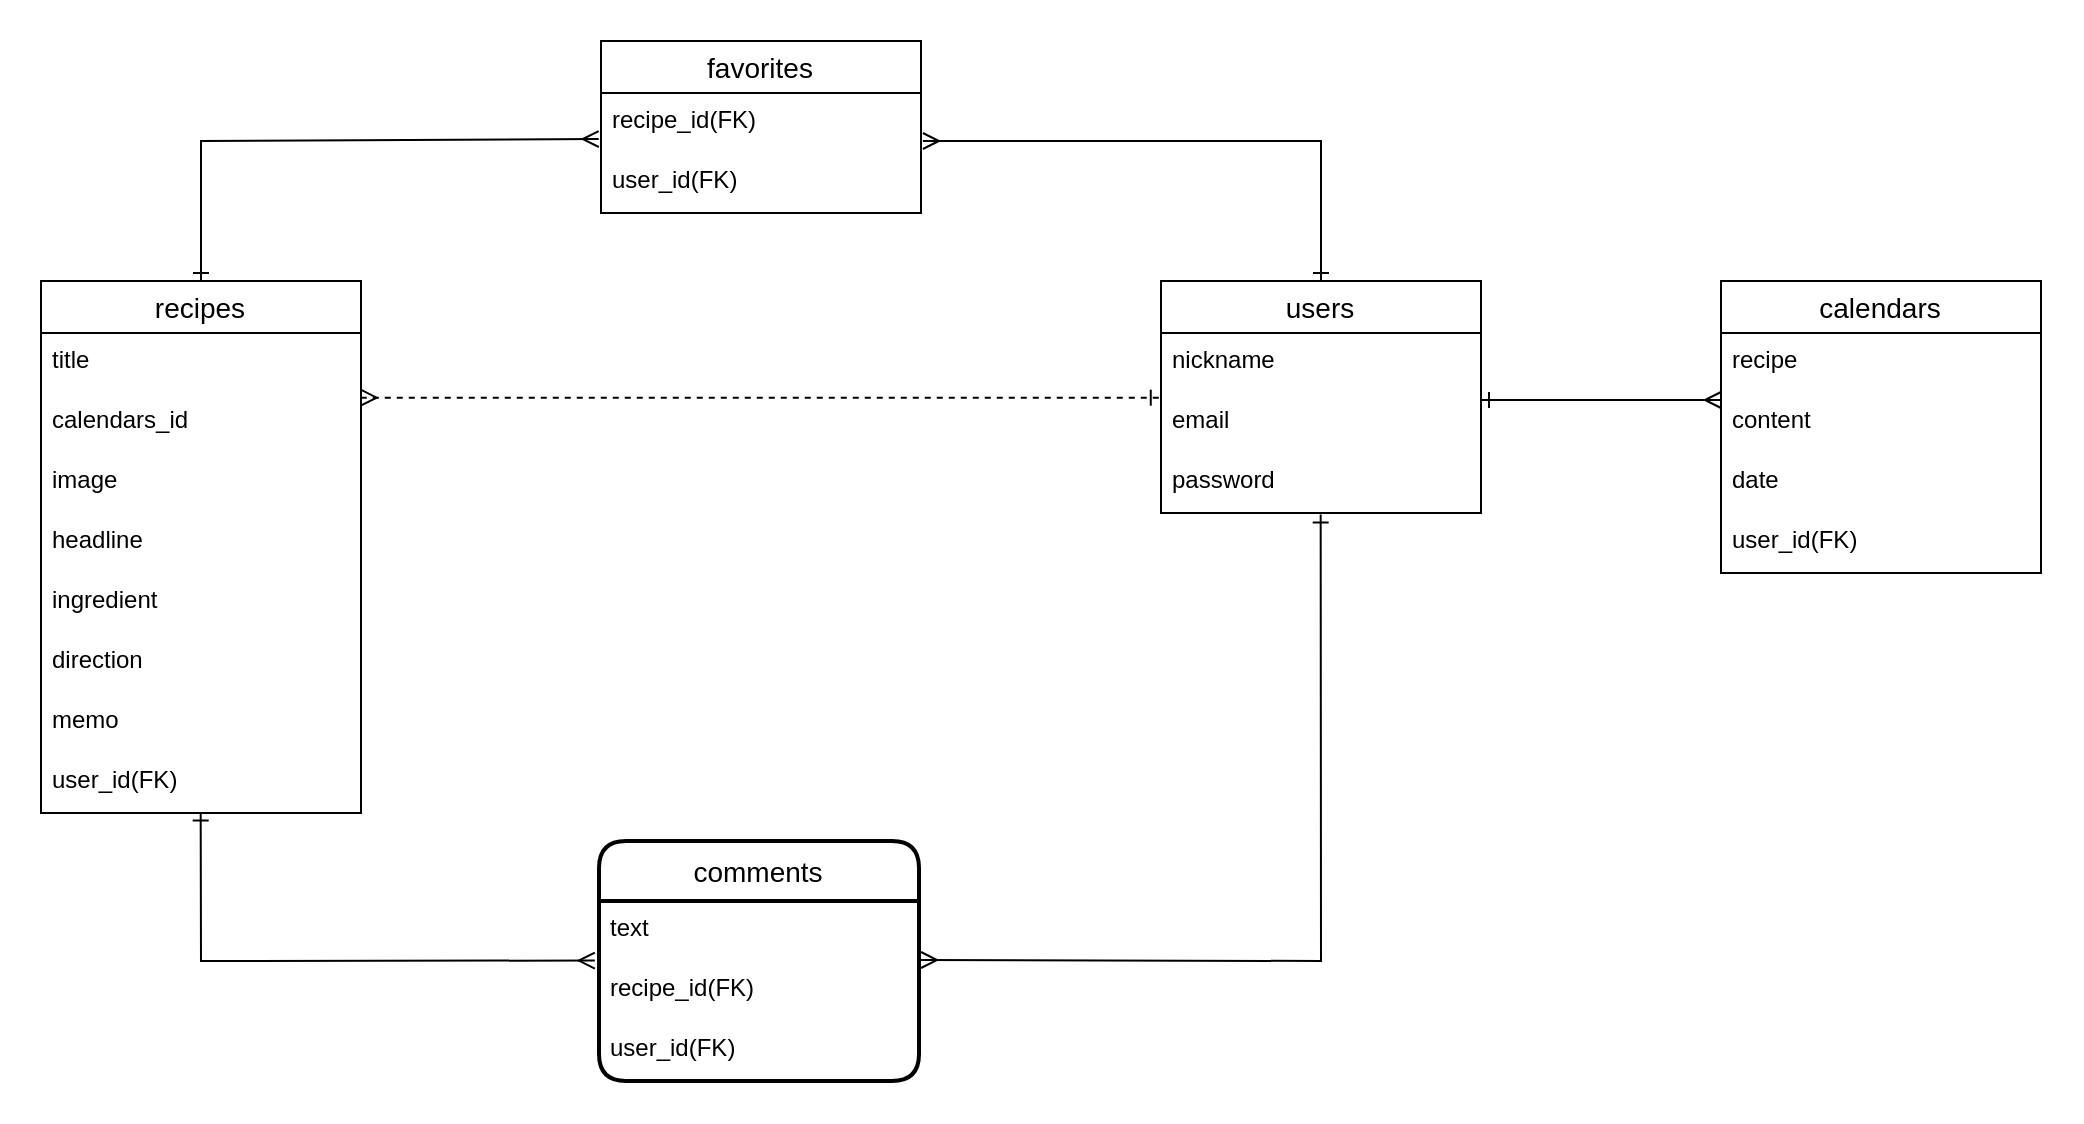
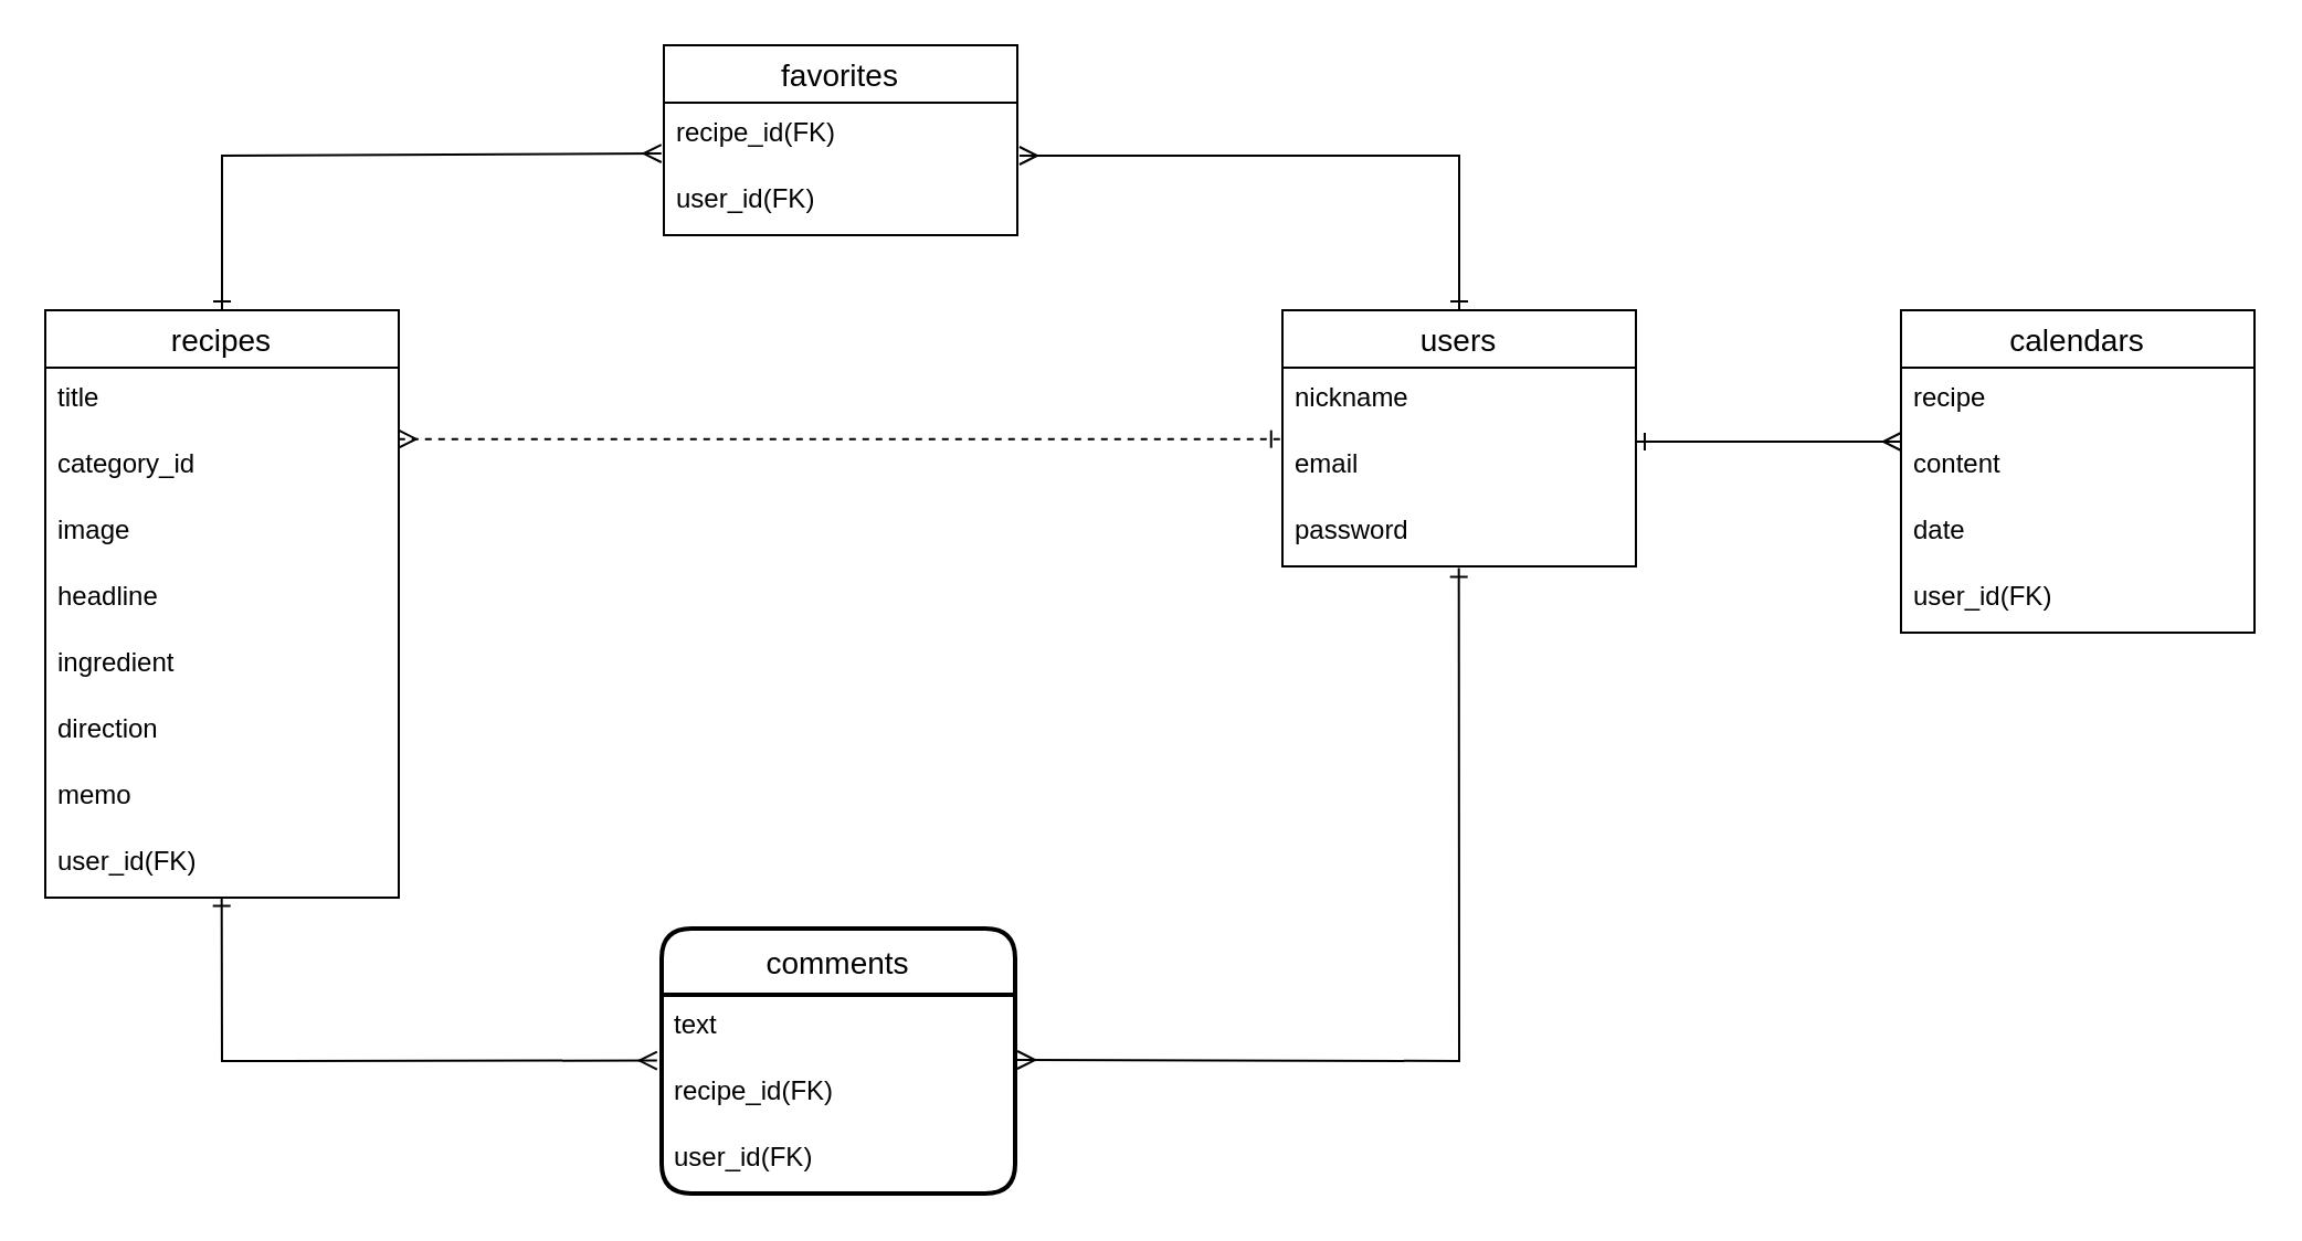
- <mxCell id="8" value="calendars_id" style="text;strokeColor=none;fillColor=none;spacingLeft=4;spacingRight=4;overflow=hidden;rotatable=0;points=[[0,0.5],[1,0.5]];portConstraint=eastwest;fontSize=12;" parent="6" vertex="1"><mxGeometry y="56" width="160" height="30" as="geometry" /></mxCell>
+ <mxCell id="8" value="category_id" style="text;strokeColor=none;fillColor=none;spacingLeft=4;spacingRight=4;overflow=hidden;rotatable=0;points=[[0,0.5],[1,0.5]];portConstraint=eastwest;fontSize=12;" parent="6" vertex="1"><mxGeometry y="56" width="160" height="30" as="geometry" /></mxCell>
